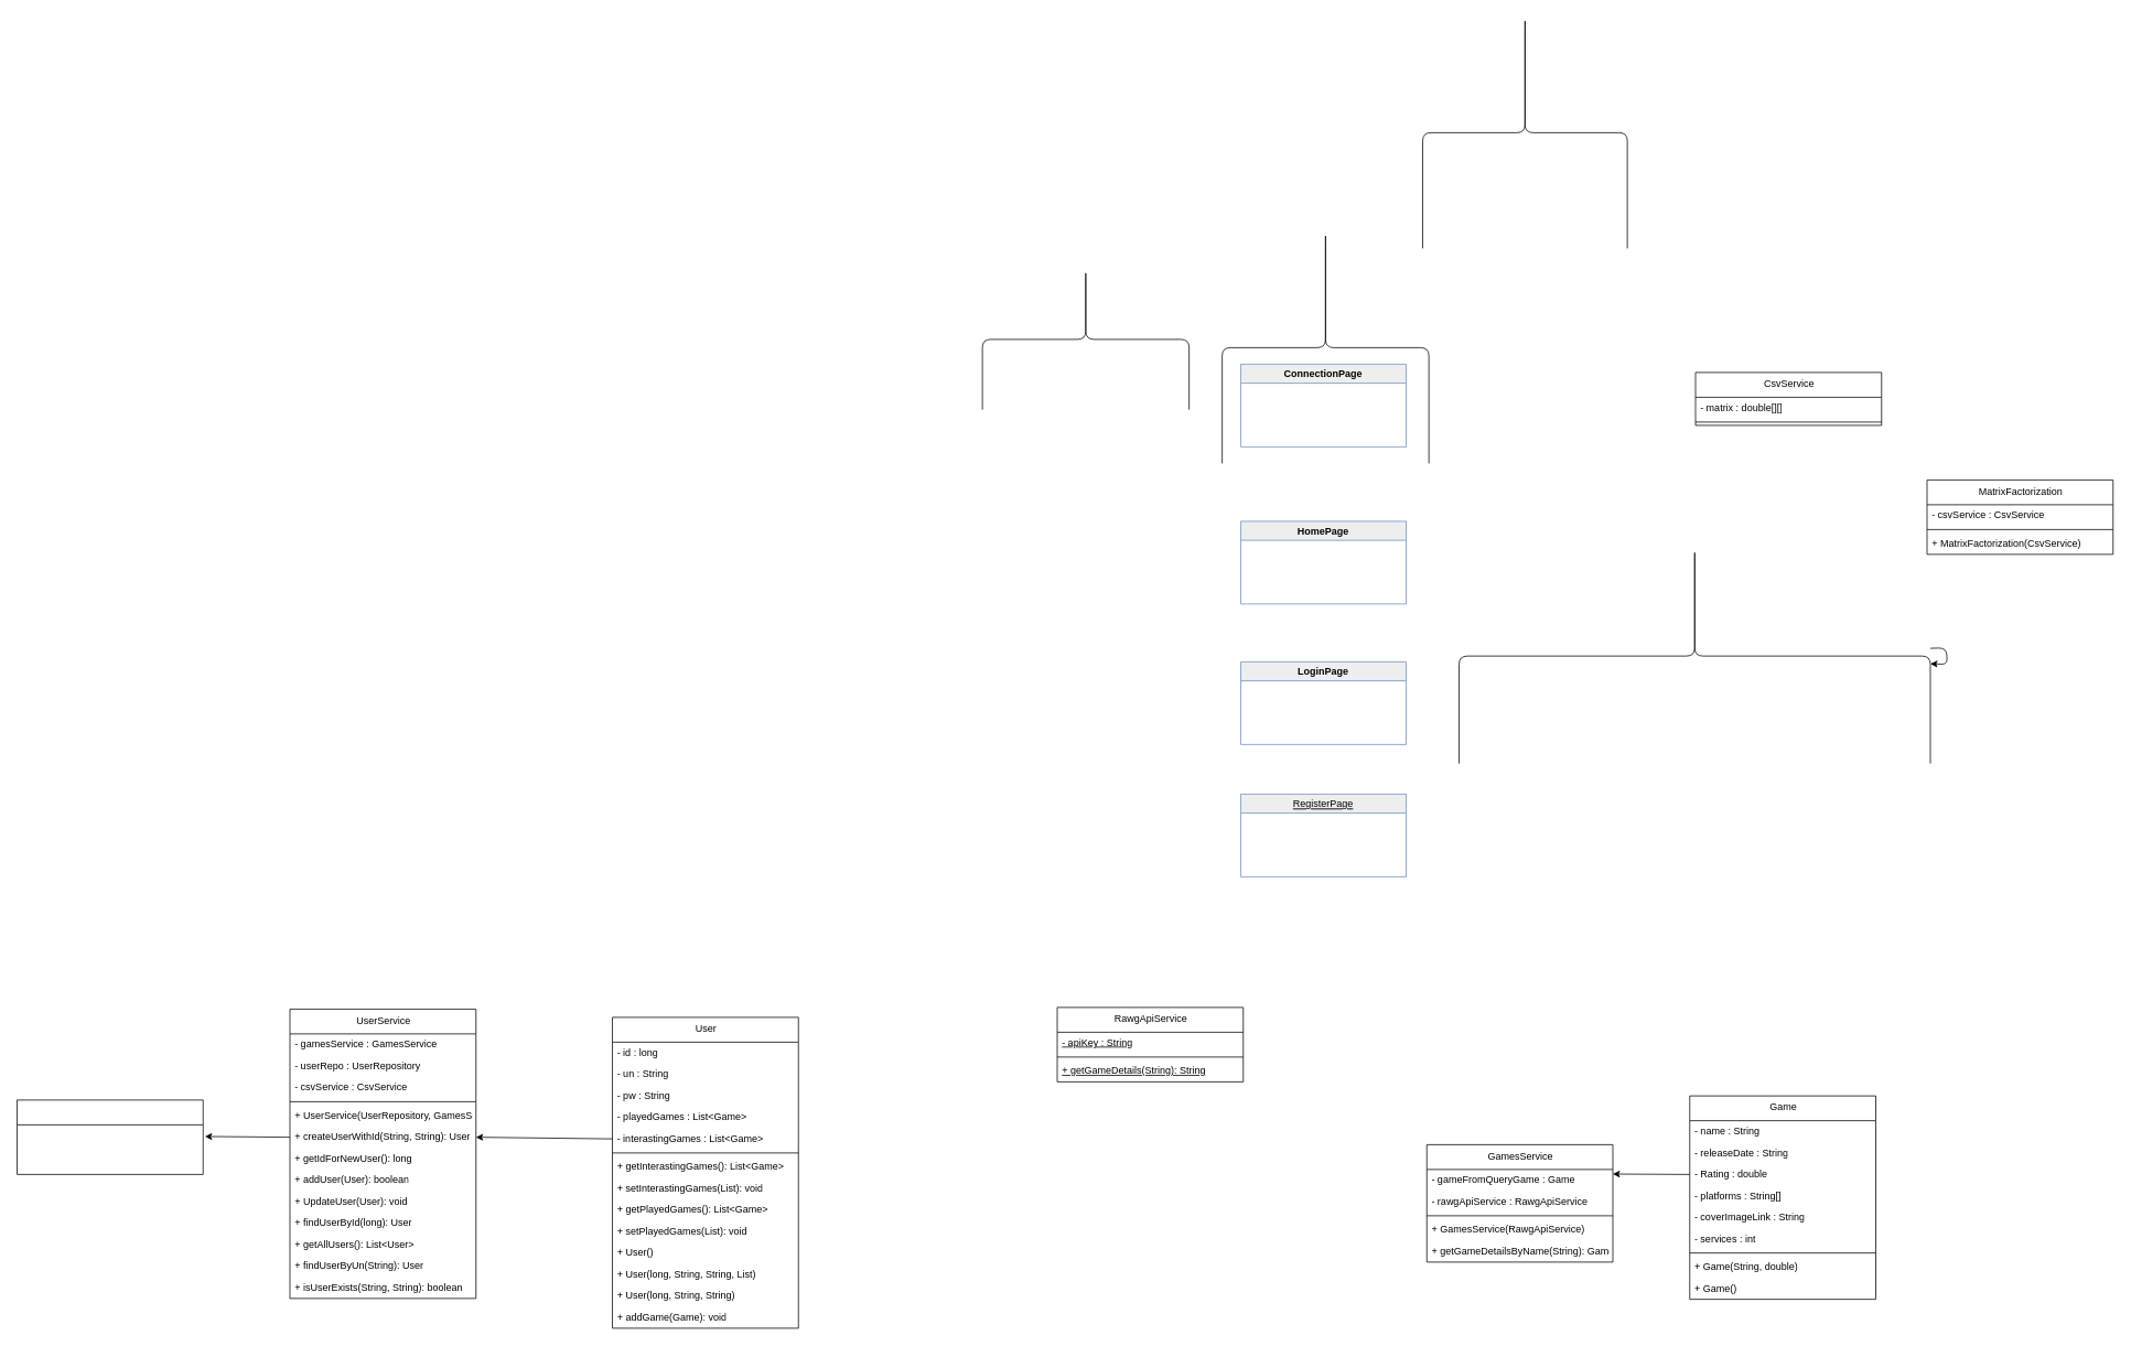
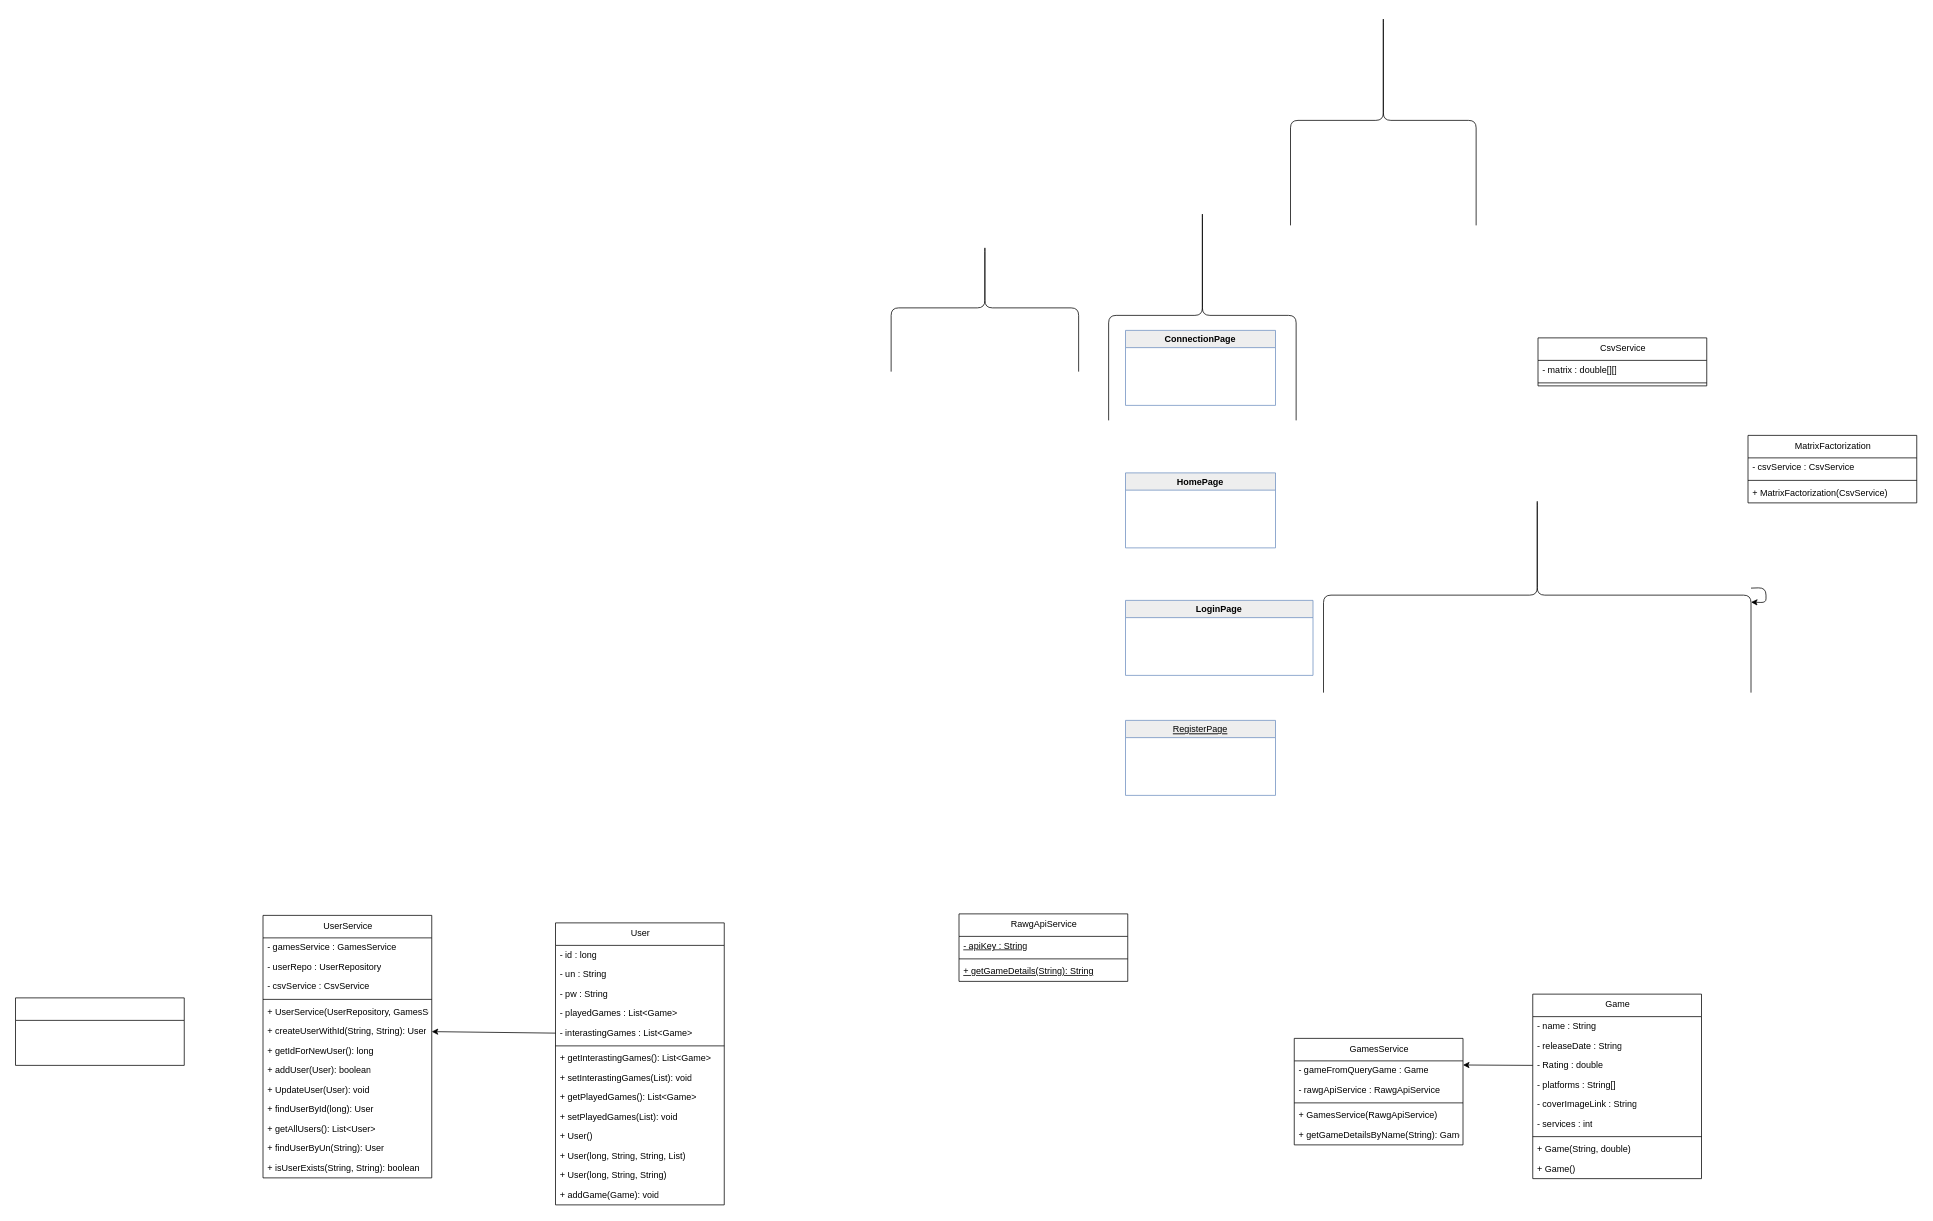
- <mxCell id="13" value="LoginPage" style="swimlane;fillColor=#EEEEEE;strokeColor=#6C8EBF;fontColor=#000000;container=0;" vertex="1" parent="1"><mxGeometry x="1500" y="800" width="200" height="100" as="geometry" /></mxCell>
+ <mxCell id="13" value="LoginPage" style="swimlane;fillColor=#EEEEEE;strokeColor=#6C8EBF;fontColor=#000000;container=0;" vertex="1" parent="1"><mxGeometry x="1500" y="800" width="250" height="100" as="geometry" /></mxCell>
- <mxCell id="77" style="edgeStyle=none;html=1;exitX=0;exitY=0.5;exitDx=0;exitDy=0;entryX=1.01;entryY=0.47;entryDx=0;entryDy=0;entryPerimeter=0;fontSize=25;fontColor=#FFFFFF;" edge="1" parent="1" source="54" target="17"><mxGeometry relative="1" as="geometry" /></mxCell>
